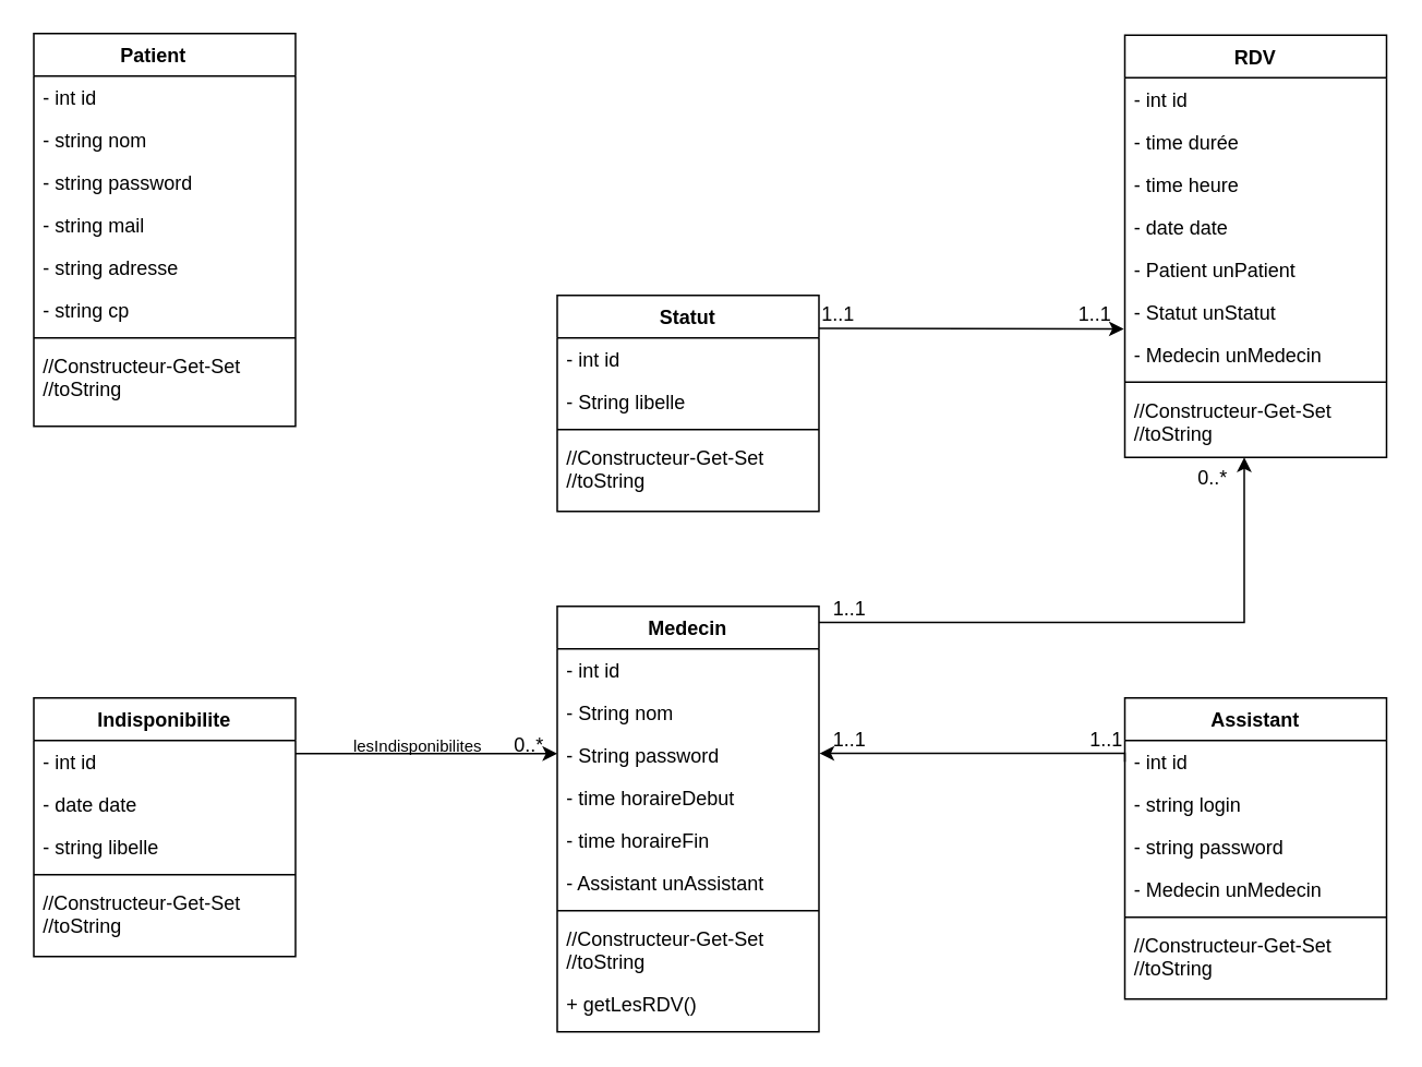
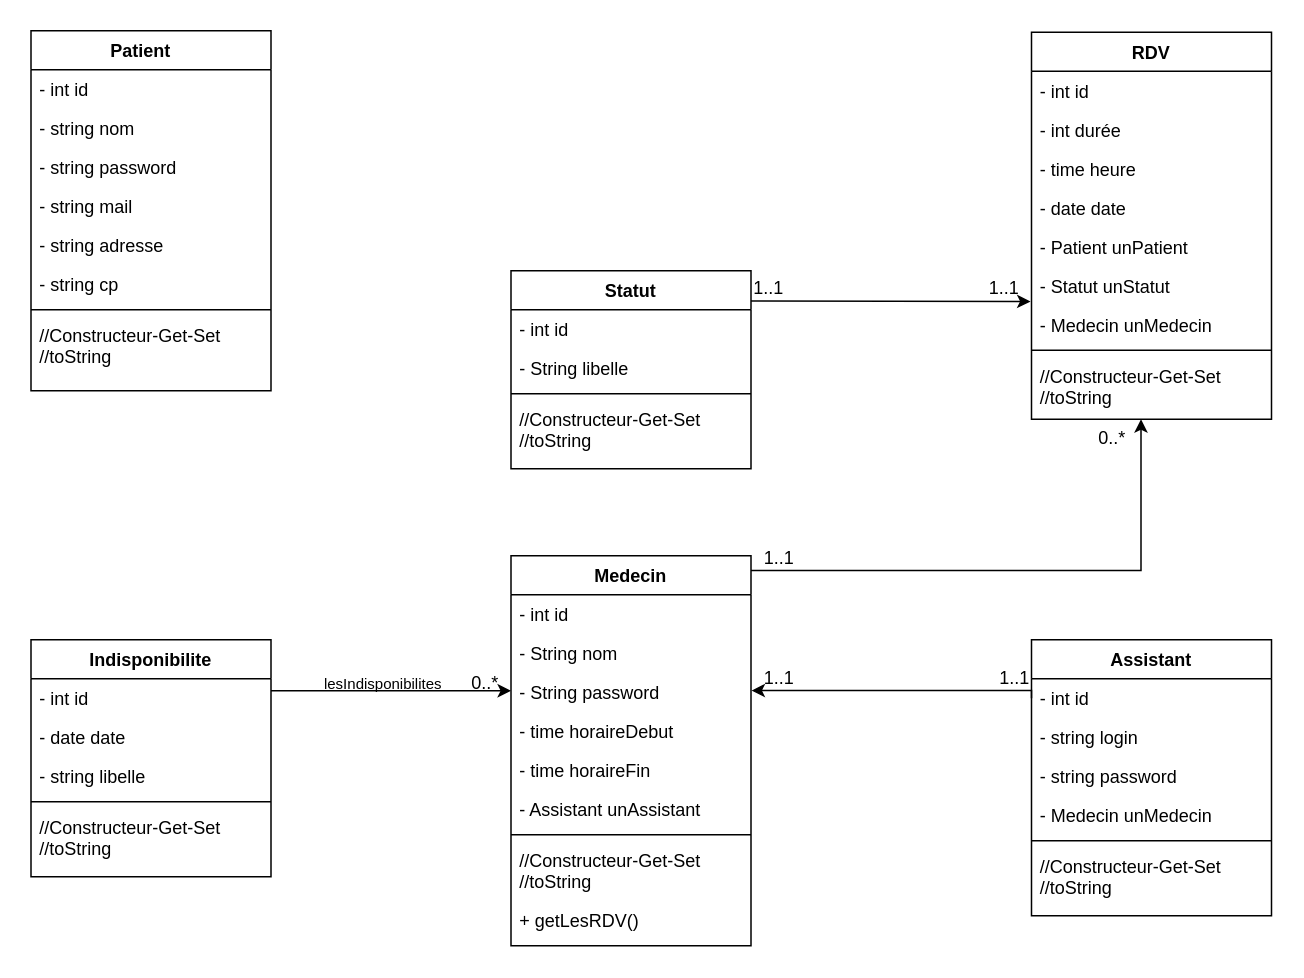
- <mxCell id="13" value="- time durée" style="text;strokeColor=none;fillColor=none;align=left;verticalAlign=top;spacingLeft=4;spacingRight=4;overflow=hidden;rotatable=0;points=[[0,0.5],[1,0.5]];portConstraint=eastwest;" vertex="1" parent="11"><mxGeometry y="52" width="160" height="26" as="geometry" /></mxCell>
+ <mxCell id="13" value="- int durée" style="text;strokeColor=none;fillColor=none;align=left;verticalAlign=top;spacingLeft=4;spacingRight=4;overflow=hidden;rotatable=0;points=[[0,0.5],[1,0.5]];portConstraint=eastwest;" vertex="1" parent="11"><mxGeometry y="52" width="160" height="26" as="geometry" /></mxCell>
